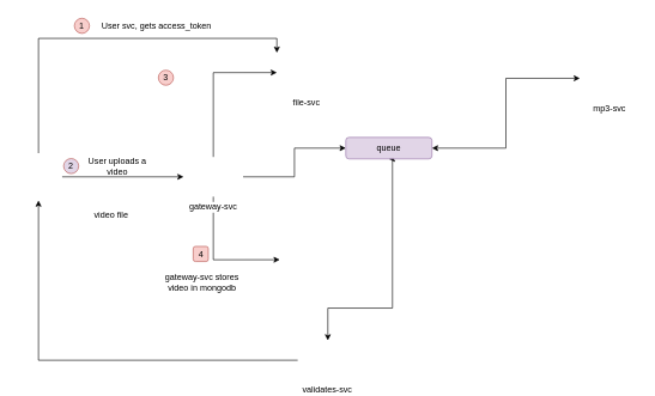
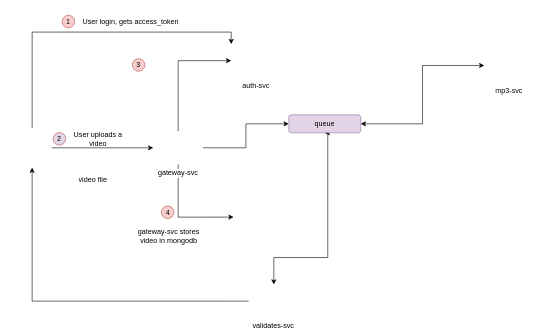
- <mxCell id="19" value="User svc, gets access_token" style="text;html=1;align=center;verticalAlign=middle;whiteSpace=wrap;rounded=0;" parent="1" vertex="1"><mxGeometry x="114" y="20.5" width="207" height="30" as="geometry" /></mxCell>
+ <mxCell id="19" value="User login, gets access_token" style="text;html=1;align=center;verticalAlign=middle;whiteSpace=wrap;rounded=0;" parent="1" vertex="1"><mxGeometry x="114" y="20.5" width="207" height="30" as="geometry" /></mxCell>
- <mxCell id="9" value="file-svc" style="shape=image;verticalLabelPosition=bottom;labelBackgroundColor=default;verticalAlign=top;aspect=fixed;imageAspect=0;image=https://bobcares.com/wp-content/uploads/2024/03/Kubernetes-Logo.wine_.png;" parent="1" vertex="1"><mxGeometry x="385" y="73" width="83" height="55.33" as="geometry" /></mxCell>
+ <mxCell id="9" value="auth-svc" style="shape=image;verticalLabelPosition=bottom;labelBackgroundColor=default;verticalAlign=top;aspect=fixed;imageAspect=0;image=https://bobcares.com/wp-content/uploads/2024/03/Kubernetes-Logo.wine_.png;" parent="1" vertex="1"><mxGeometry x="385" y="73" width="83" height="55.33" as="geometry" /></mxCell>
- <mxCell id="25" value="4" style="whiteSpace=wrap;html=1;aspect=fixed;fillColor=#f8cecc;strokeColor=#b85450;rounded=1;" parent="1" vertex="1"><mxGeometry x="268.5" y="343" width="21" height="21" as="geometry" /></mxCell>
+ <mxCell id="25" value="4" style="ellipse;whiteSpace=wrap;html=1;aspect=fixed;fillColor=#f8cecc;strokeColor=#b85450;" parent="1" vertex="1"><mxGeometry x="268.5" y="343" width="21" height="21" as="geometry" /></mxCell>
